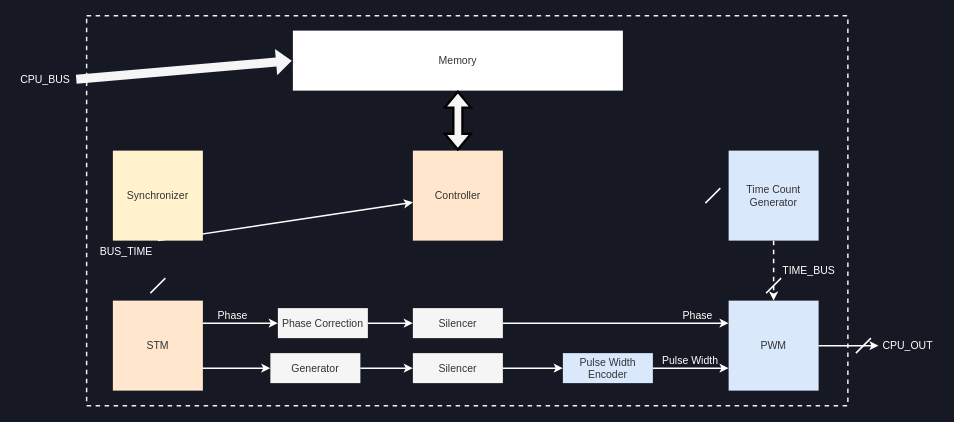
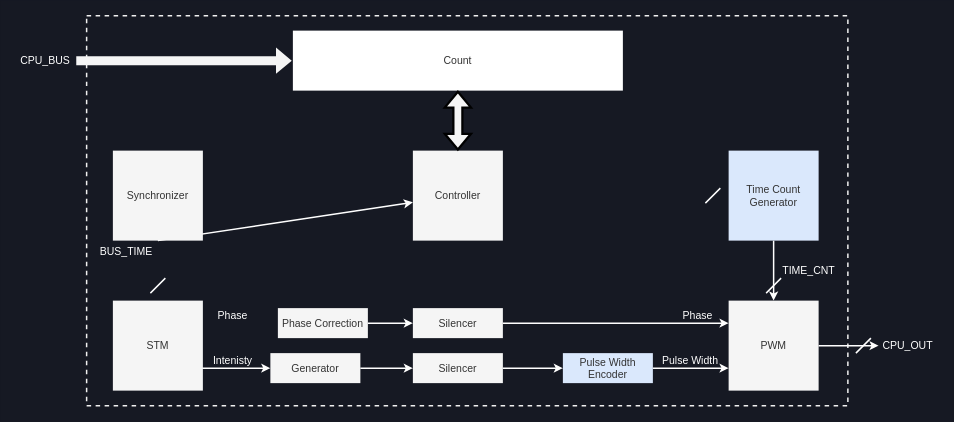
- <mxCell id="7" value="Memory" style="rounded=0;whiteSpace=wrap;html=1;fontFamily=Helvetica;fontSize=14;fontColor=#333333;strokeColor=none;strokeWidth=3;fillColor=#FFFFFF;gradientColor=none;" parent="1" vertex="1"><mxGeometry x="390" y="40" width="440" height="80" as="geometry" /></mxCell>
+ <mxCell id="7" value="Count" style="rounded=0;whiteSpace=wrap;html=1;fontFamily=Helvetica;fontSize=14;fontColor=#333333;strokeColor=none;strokeWidth=3;fillColor=#FFFFFF;gradientColor=none;" parent="1" vertex="1"><mxGeometry x="390" y="40" width="440" height="80" as="geometry" /></mxCell>
- <mxCell id="3" value="CPU_BUS" style="text;html=1;strokeColor=none;fillColor=none;align=center;verticalAlign=middle;whiteSpace=wrap;rounded=0;fontColor=#FFFFFF;fontSize=14;" parent="1" vertex="1"><mxGeometry x="20" y="85" width="79.68" height="40" as="geometry" /></mxCell>
+ <mxCell id="3" value="CPU_BUS" style="text;html=1;strokeColor=none;fillColor=none;align=center;verticalAlign=middle;whiteSpace=wrap;rounded=0;fontColor=#FFFFFF;fontSize=14;" parent="1" vertex="1"><mxGeometry x="20" y="60" width="79.68" height="40" as="geometry" /></mxCell>
- <mxCell id="19" value="Synchronizer" style="rounded=0;whiteSpace=wrap;html=1;fontFamily=Helvetica;fontSize=14;fontColor=#333333;strokeColor=none;strokeWidth=3;fillColor=#fff2cc;" parent="1" vertex="1"><mxGeometry x="150" y="200" width="120" height="120" as="geometry" /></mxCell>
+ <mxCell id="19" value="Synchronizer" style="rounded=0;whiteSpace=wrap;html=1;fontFamily=Helvetica;fontSize=14;fontColor=#333333;strokeColor=none;strokeWidth=3;fillColor=#f5f5f5;" parent="1" vertex="1"><mxGeometry x="150" y="200" width="120" height="120" as="geometry" /></mxCell>
- <mxCell id="17" value="Controller" style="rounded=0;whiteSpace=wrap;html=1;fontFamily=Helvetica;fontSize=14;fontColor=#333333;strokeColor=none;strokeWidth=3;fillColor=#ffe6cc;" parent="1" vertex="1"><mxGeometry x="550" y="200" width="120" height="120" as="geometry" /></mxCell>
+ <mxCell id="17" value="Controller" style="rounded=0;whiteSpace=wrap;html=1;fontFamily=Helvetica;fontSize=14;fontColor=#333333;strokeColor=none;strokeWidth=3;fillColor=#f5f5f5;" parent="1" vertex="1"><mxGeometry x="550" y="200" width="120" height="120" as="geometry" /></mxCell>
- <mxCell id="20" style="edgeStyle=none;rounded=0;html=1;exitX=0.5;exitY=1;exitDx=0;exitDy=0;entryX=0.5;entryY=0;entryDx=0;entryDy=0;strokeColor=#FFFFFF;strokeWidth=2;fontColor=#333333;dashed=1;" parent="1" source="21" target="9" edge="1"><mxGeometry relative="1" as="geometry" /></mxCell>
+ <mxCell id="20" style="edgeStyle=none;rounded=0;html=1;exitX=0.5;exitY=1;exitDx=0;exitDy=0;entryX=0.5;entryY=0;entryDx=0;entryDy=0;strokeColor=#FFFFFF;strokeWidth=2;fontColor=#333333;" parent="1" source="21" target="9" edge="1"><mxGeometry relative="1" as="geometry" /></mxCell>
- <mxCell id="24" value="TIME_BUS" style="text;html=1;strokeColor=none;fillColor=none;align=center;verticalAlign=middle;whiteSpace=wrap;rounded=0;fontFamily=Helvetica;fontSize=14;fontColor=#FFFFFF;strokeWidth=2;" parent="1" vertex="1"><mxGeometry x="1040" y="350" width="76" height="20" as="geometry" /></mxCell>
+ <mxCell id="24" value="TIME_CNT" style="text;html=1;strokeColor=none;fillColor=none;align=center;verticalAlign=middle;whiteSpace=wrap;rounded=0;fontFamily=Helvetica;fontSize=14;fontColor=#FFFFFF;strokeWidth=2;" parent="1" vertex="1"><mxGeometry x="1040" y="350" width="76" height="20" as="geometry" /></mxCell>
- <mxCell id="36" value="" style="edgeStyle=none;rounded=0;html=1;exitX=1;exitY=0.25;exitDx=0;exitDy=0;entryX=0;entryY=0.5;entryDx=0;entryDy=0;fontColor=#333333;strokeColor=#FFFFFF;strokeWidth=2;" edge="1" parent="1" source="6" target="37"><mxGeometry relative="1" as="geometry"><mxPoint x="270" y="430" as="sourcePoint" /><mxPoint x="550" y="430" as="targetPoint" /></mxGeometry></mxCell>
- <mxCell id="6" value="STM" style="rounded=0;whiteSpace=wrap;html=1;fontFamily=Helvetica;fontSize=14;fontColor=#333333;strokeColor=none;strokeWidth=3;fillColor=#ffe6cc;" parent="1" vertex="1"><mxGeometry x="150" y="400" width="120" height="120" as="geometry" /></mxCell>
+ <mxCell id="6" value="STM" style="rounded=0;whiteSpace=wrap;html=1;fontFamily=Helvetica;fontSize=14;fontColor=#333333;strokeColor=none;strokeWidth=3;fillColor=#f5f5f5;" parent="1" vertex="1"><mxGeometry x="150" y="400" width="120" height="120" as="geometry" /></mxCell>
- <mxCell id="9" value="PWM" style="rounded=0;whiteSpace=wrap;html=1;fontFamily=Helvetica;fontSize=14;fontColor=#333333;strokeColor=none;strokeWidth=3;fillColor=#dae8fc;" parent="1" vertex="1"><mxGeometry x="971" y="400" width="120" height="120" as="geometry" /></mxCell>
+ <mxCell id="9" value="PWM" style="rounded=0;whiteSpace=wrap;html=1;fontFamily=Helvetica;fontSize=14;fontColor=#333333;strokeColor=none;strokeWidth=3;fillColor=#f5f5f5;" parent="1" vertex="1"><mxGeometry x="971" y="400" width="120" height="120" as="geometry" /></mxCell>
+ <mxCell id="11" value="Intenisty" style="text;html=1;strokeColor=none;fillColor=none;align=center;verticalAlign=middle;whiteSpace=wrap;rounded=0;strokeWidth=2;fontColor=#FFFFFF;fontSize=14;" parent="1" vertex="1"><mxGeometry x="280" y="470" width="60" height="20" as="geometry" /></mxCell>
